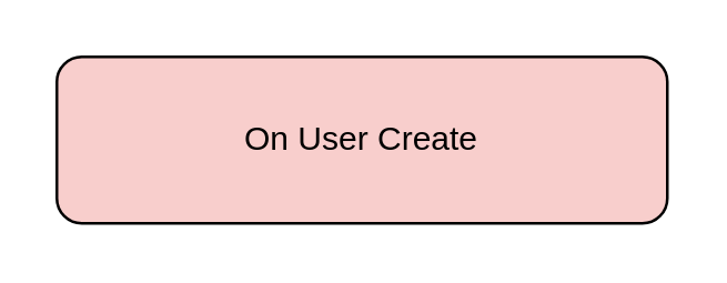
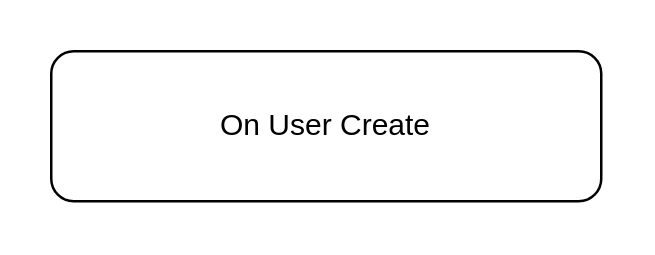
- <mxCell id="2" value="On User Create" style="rounded=1;whiteSpace=wrap;html=1;fillColor=#f8cecc;" vertex="1" parent="1"><mxGeometry x="20" y="20" width="220" height="60" as="geometry" /></mxCell>
+ <mxCell id="2" value="On User Create" style="rounded=1;whiteSpace=wrap;html=1;" vertex="1" parent="1"><mxGeometry x="20" y="20" width="220" height="60" as="geometry" /></mxCell>
